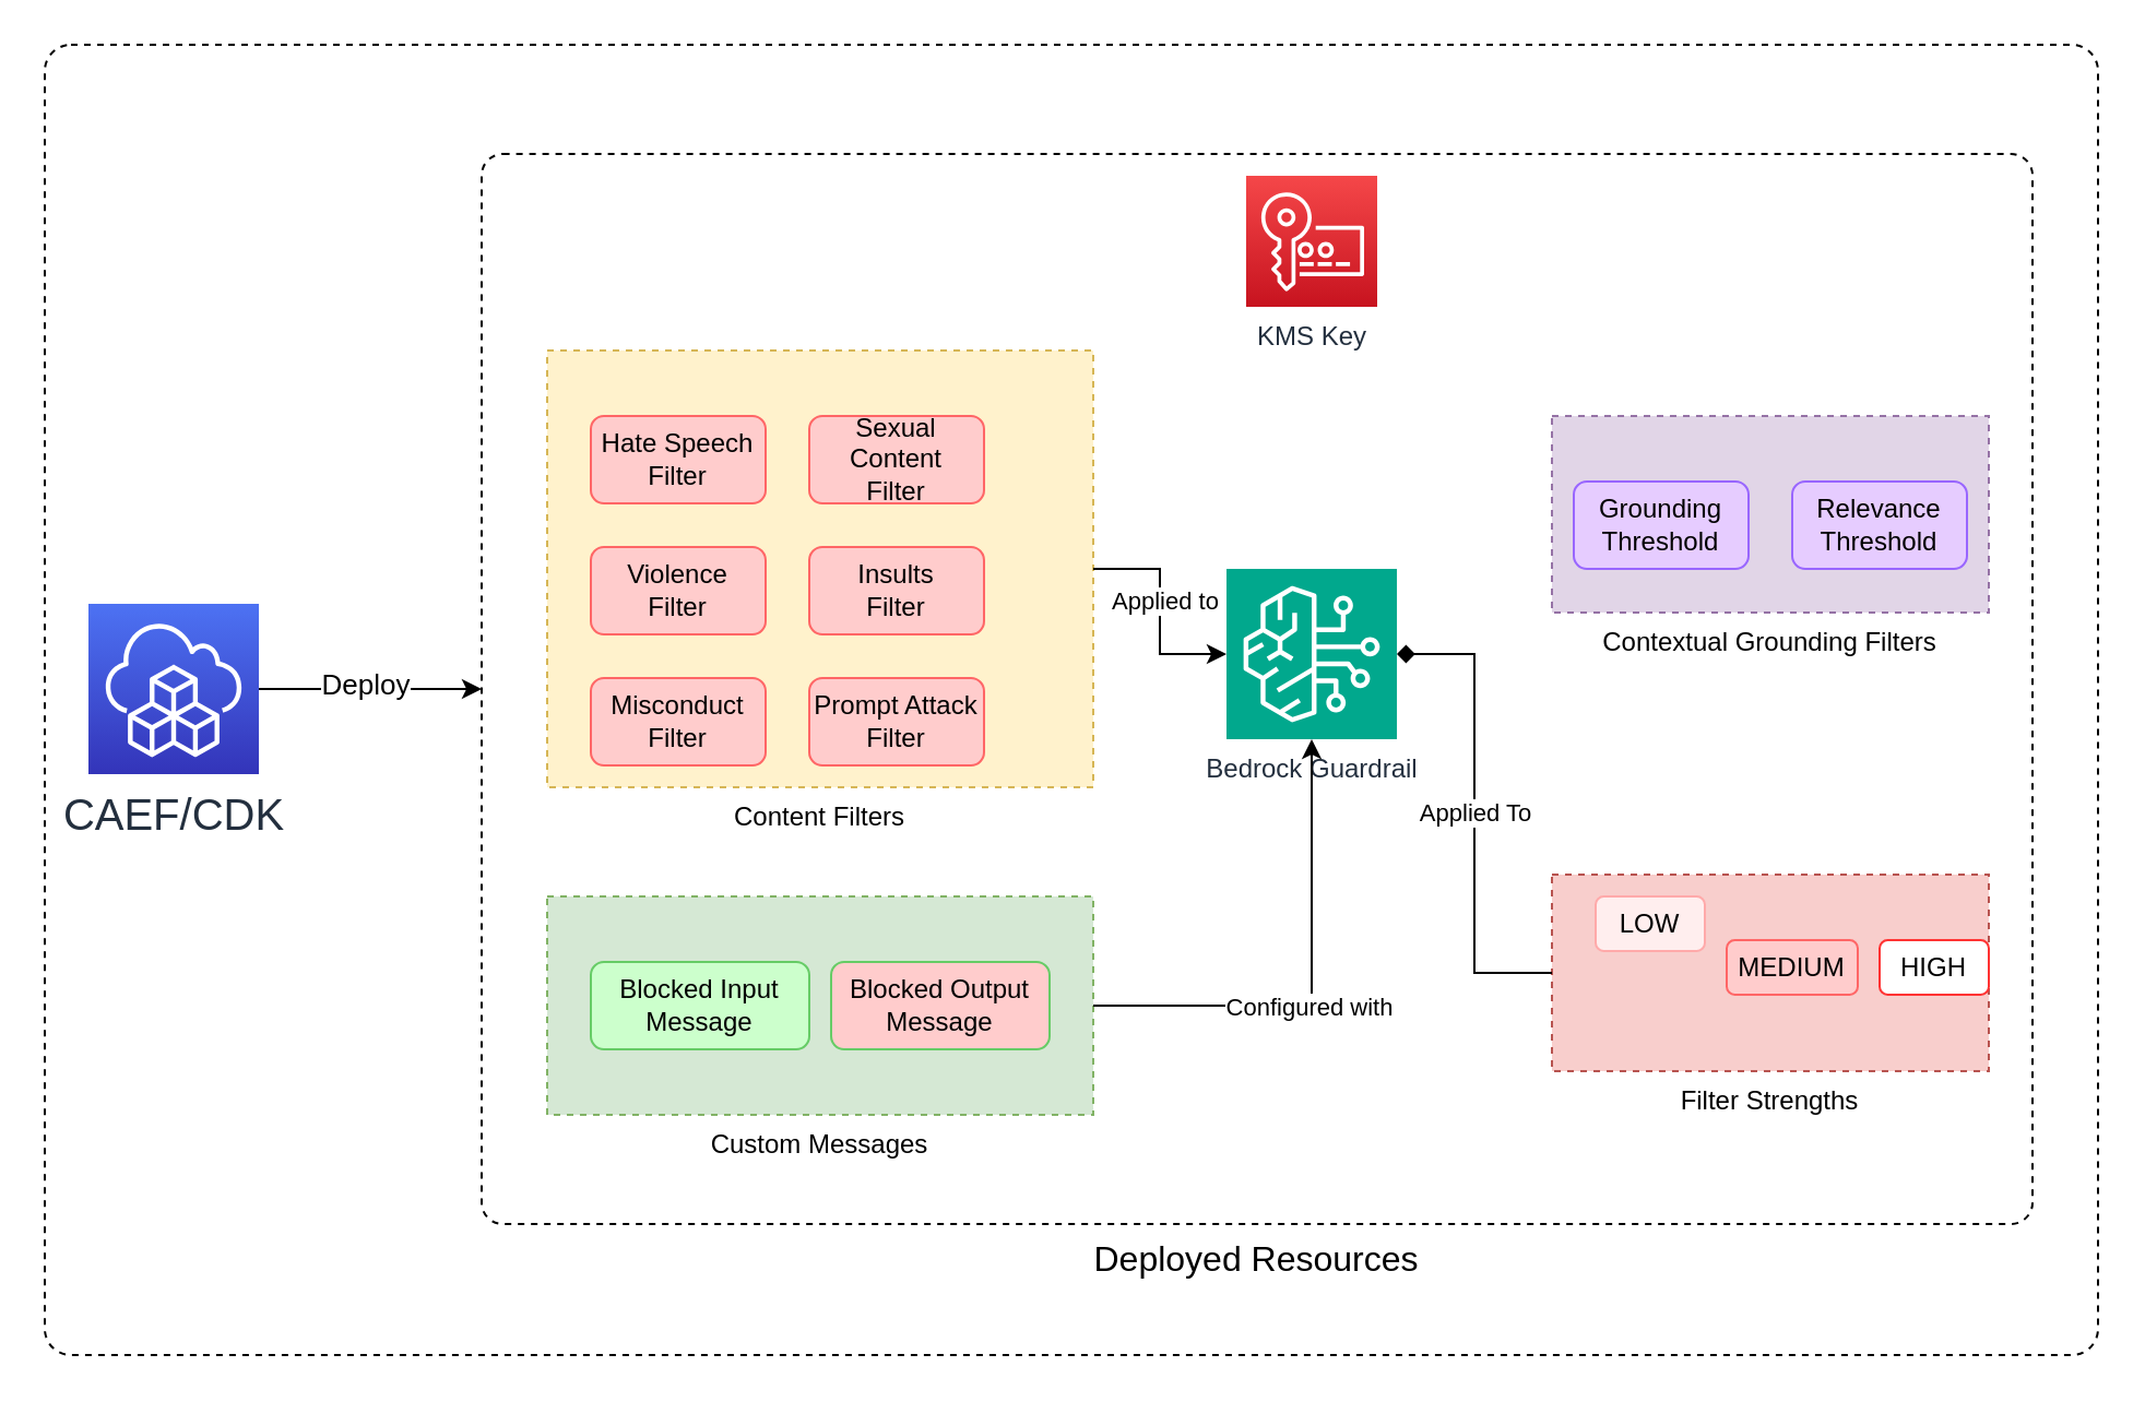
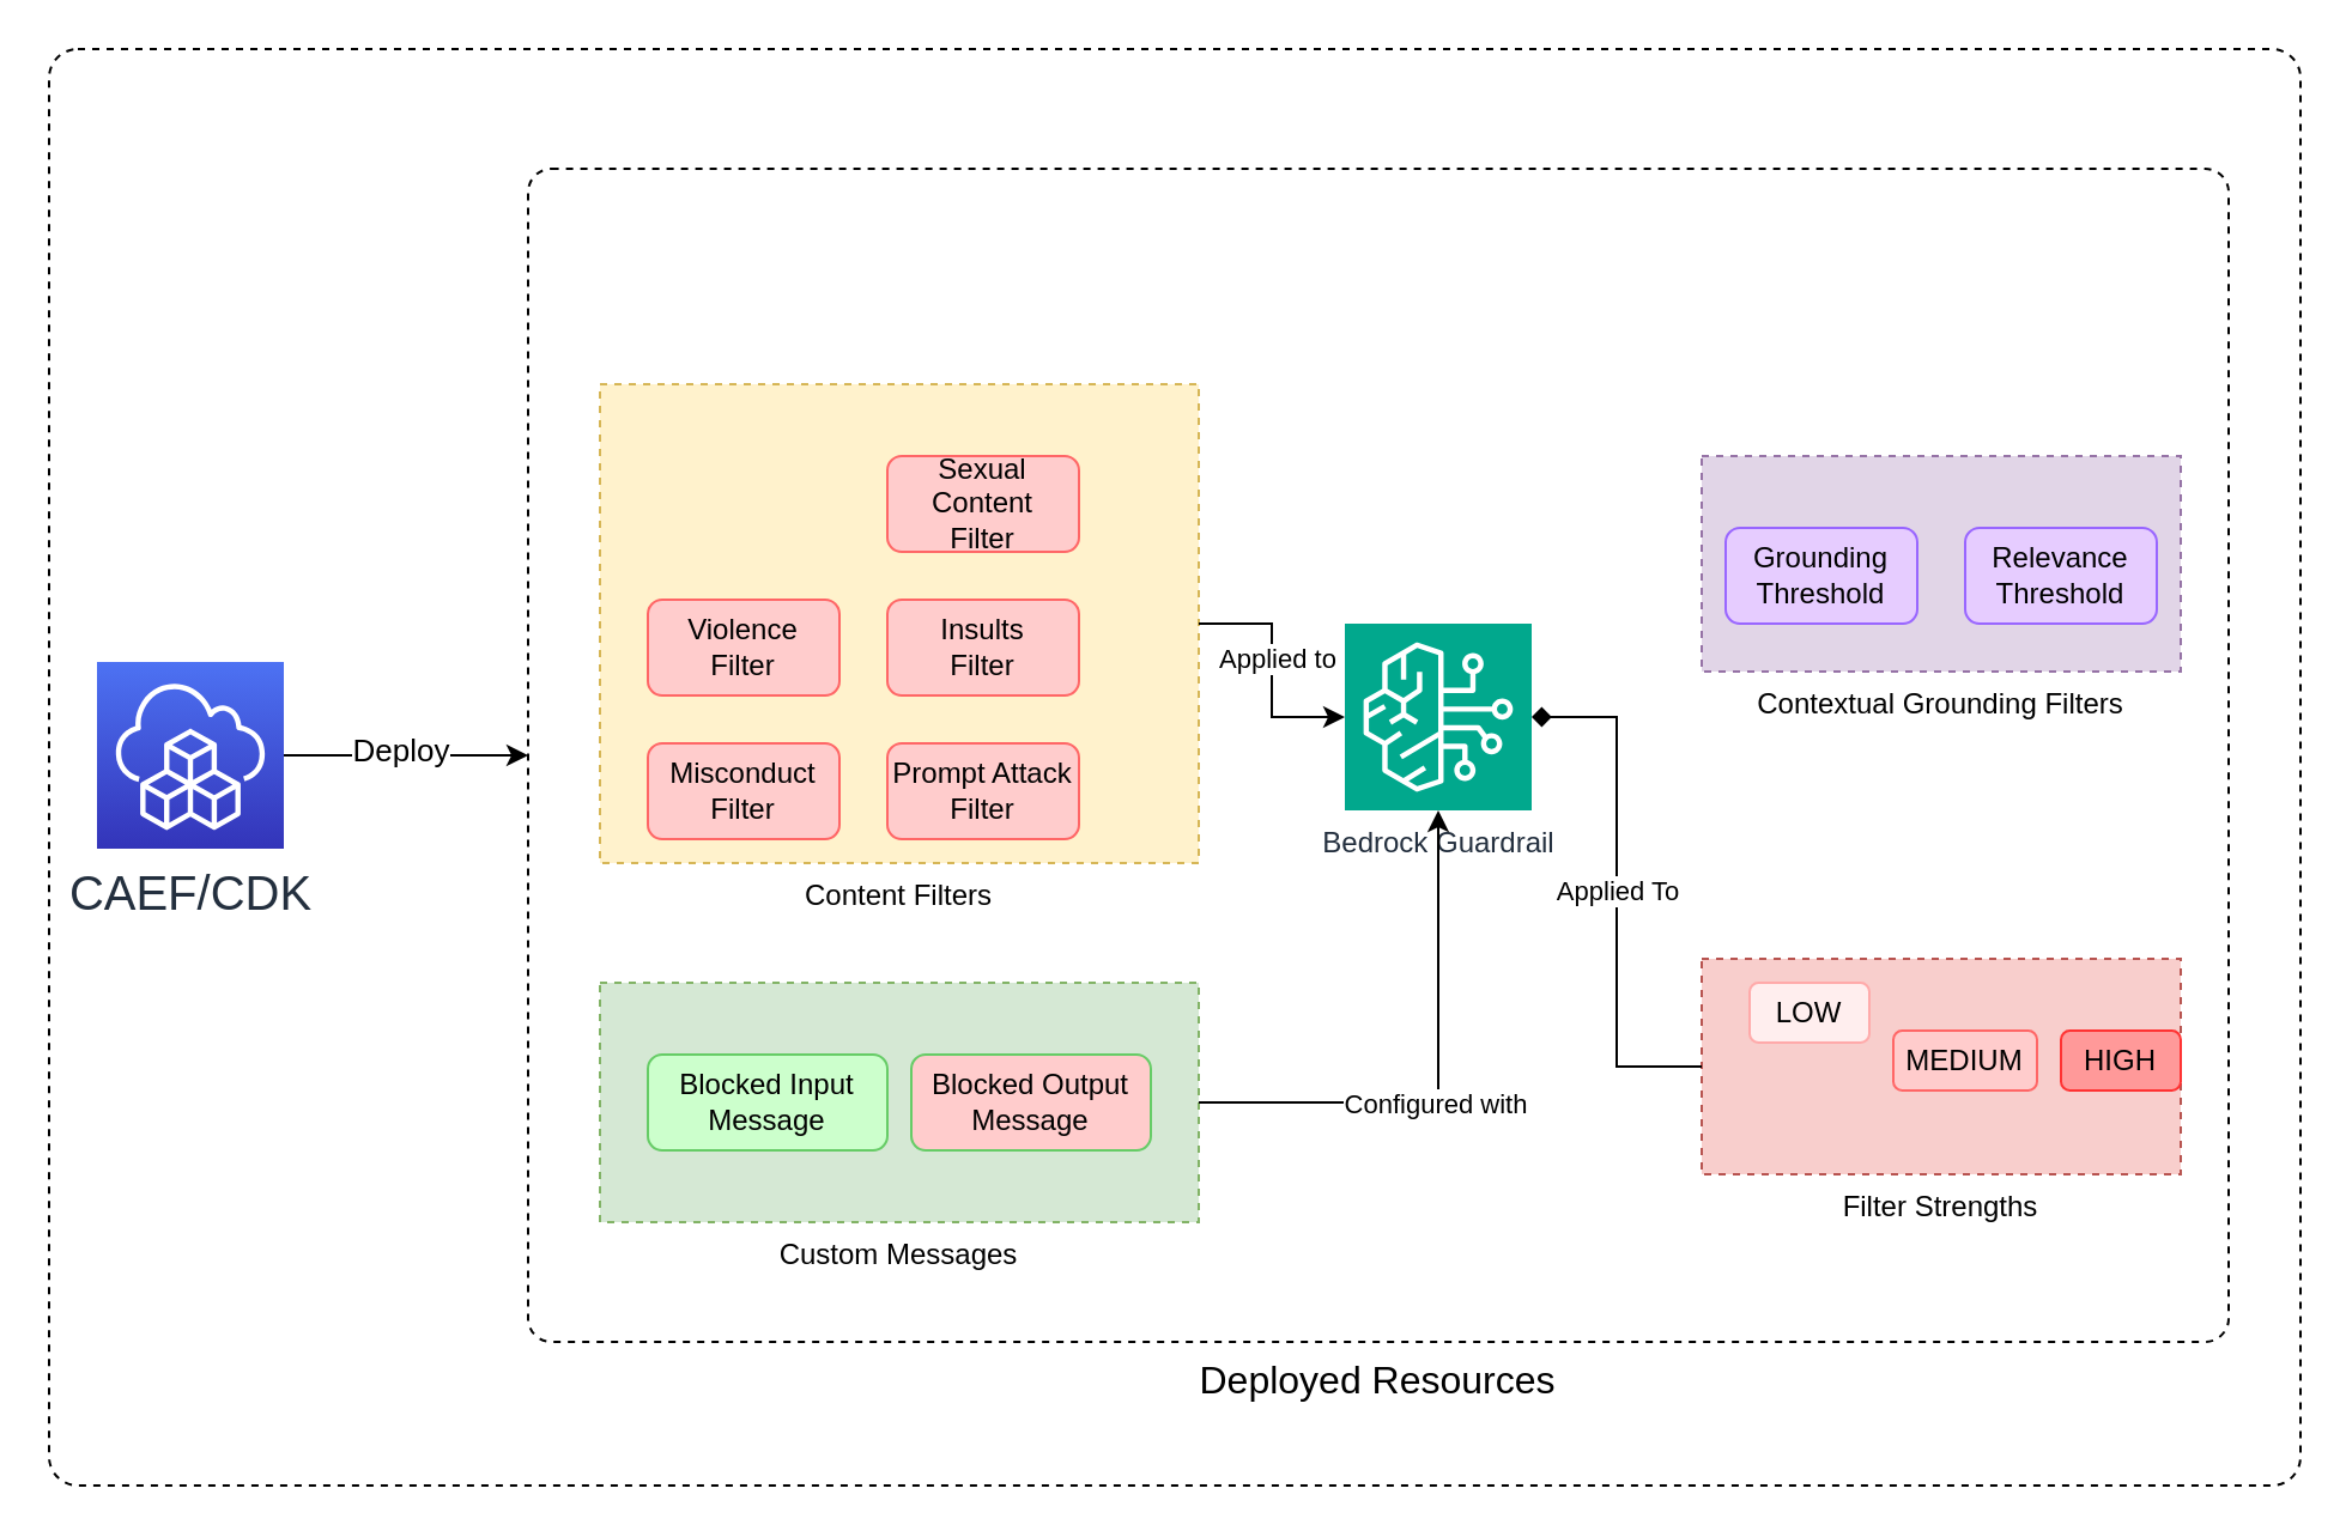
- <mxCell id="15" value="KMS Key" style="sketch=0;points=[[0,0,0],[0.25,0,0],[0.5,0,0],[0.75,0,0],[1,0,0],[0,1,0],[0.25,1,0],[0.5,1,0],[0.75,1,0],[1,1,0],[0,0.25,0],[0,0.5,0],[0,0.75,0],[1,0.25,0],[1,0.5,0],[1,0.75,0]];outlineConnect=0;fontColor=#232F3E;gradientColor=#F54749;gradientDirection=north;fillColor=#C7131F;strokeColor=#ffffff;dashed=0;verticalLabelPosition=bottom;verticalAlign=top;align=center;html=1;fontSize=12;fontStyle=0;aspect=fixed;shape=mxgraph.aws4.resourceIcon;resIcon=mxgraph.aws4.key_management_service;" parent="1" vertex="1"><mxGeometry x="570" y="80" width="60" height="60" as="geometry" /></mxCell>
- <mxCell id="6" value="Hate Speech&#10;Filter" style="rounded=1;whiteSpace=wrap;html=1;fillColor=#ffcccc;strokeColor=#ff6666;" parent="1" vertex="1"><mxGeometry x="270" y="190" width="80" height="40" as="geometry" /></mxCell>
- <mxCell id="22" value="HIGH" style="rounded=1;whiteSpace=wrap;html=1;fillColor=#ffffff;strokeColor=#ff3333;" parent="1" vertex="1"><mxGeometry x="860" y="430" width="50" height="25" as="geometry" /></mxCell>
+ <mxCell id="22" value="HIGH" style="rounded=1;whiteSpace=wrap;html=1;fillColor=#ff9999;strokeColor=#ff3333;" parent="1" vertex="1"><mxGeometry x="860" y="430" width="50" height="25" as="geometry" /></mxCell>
